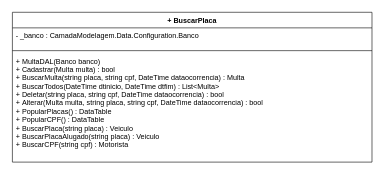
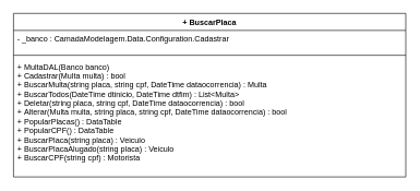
- <mxCell id="3" value="- _banco : CamadaModelagem.Data.Configuration.Banco" style="text;strokeColor=none;fillColor=none;align=left;verticalAlign=top;spacingLeft=4;spacingRight=4;overflow=hidden;rotatable=0;points=[[0,0.5],[1,0.5]];portConstraint=eastwest;" parent="2" vertex="1"><mxGeometry y="26" width="600" height="34" as="geometry" /></mxCell>
+ <mxCell id="3" value="- _banco : CamadaModelagem.Data.Configuration.Cadastrar" style="text;strokeColor=none;fillColor=none;align=left;verticalAlign=top;spacingLeft=4;spacingRight=4;overflow=hidden;rotatable=0;points=[[0,0.5],[1,0.5]];portConstraint=eastwest;" parent="2" vertex="1"><mxGeometry y="26" width="600" height="34" as="geometry" /></mxCell>
